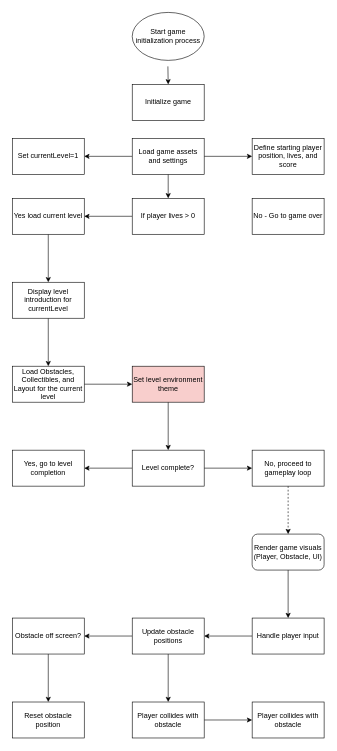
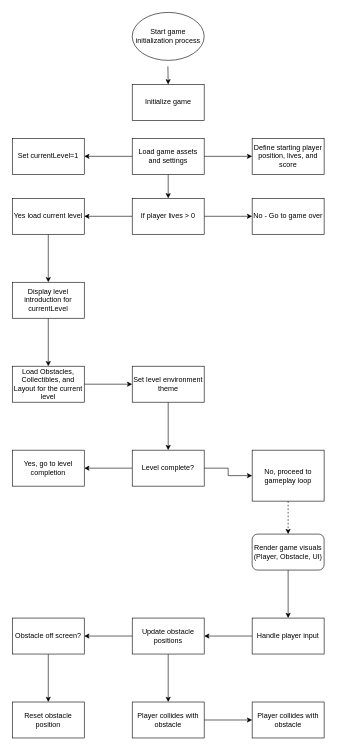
+ <mxCell id="11" value="" style="edgeStyle=orthogonalEdgeStyle;rounded=0;orthogonalLoop=1;jettySize=auto;html=1;" edge="1" parent="1" source="13" target="14"><mxGeometry relative="1" as="geometry" /></mxCell>
- <mxCell id="22" value="Set level environment theme" style="rounded=0;whiteSpace=wrap;html=1;fillColor=#f8cecc;" vertex="1" parent="1"><mxGeometry x="220" y="610" width="120" height="60" as="geometry" /></mxCell>
+ <mxCell id="22" value="Set level environment theme" style="rounded=0;whiteSpace=wrap;html=1;" vertex="1" parent="1"><mxGeometry x="220" y="610" width="120" height="60" as="geometry" /></mxCell>
- <mxCell id="27" value="No, proceed to gameplay loop" style="rounded=0;whiteSpace=wrap;html=1;" vertex="1" parent="1"><mxGeometry x="420" y="750" width="120" height="60" as="geometry" /></mxCell>
+ <mxCell id="27" value="No, proceed to gameplay loop" style="rounded=0;whiteSpace=wrap;html=1;" vertex="1" parent="1"><mxGeometry x="420" y="750" width="120" height="85" as="geometry" /></mxCell>
